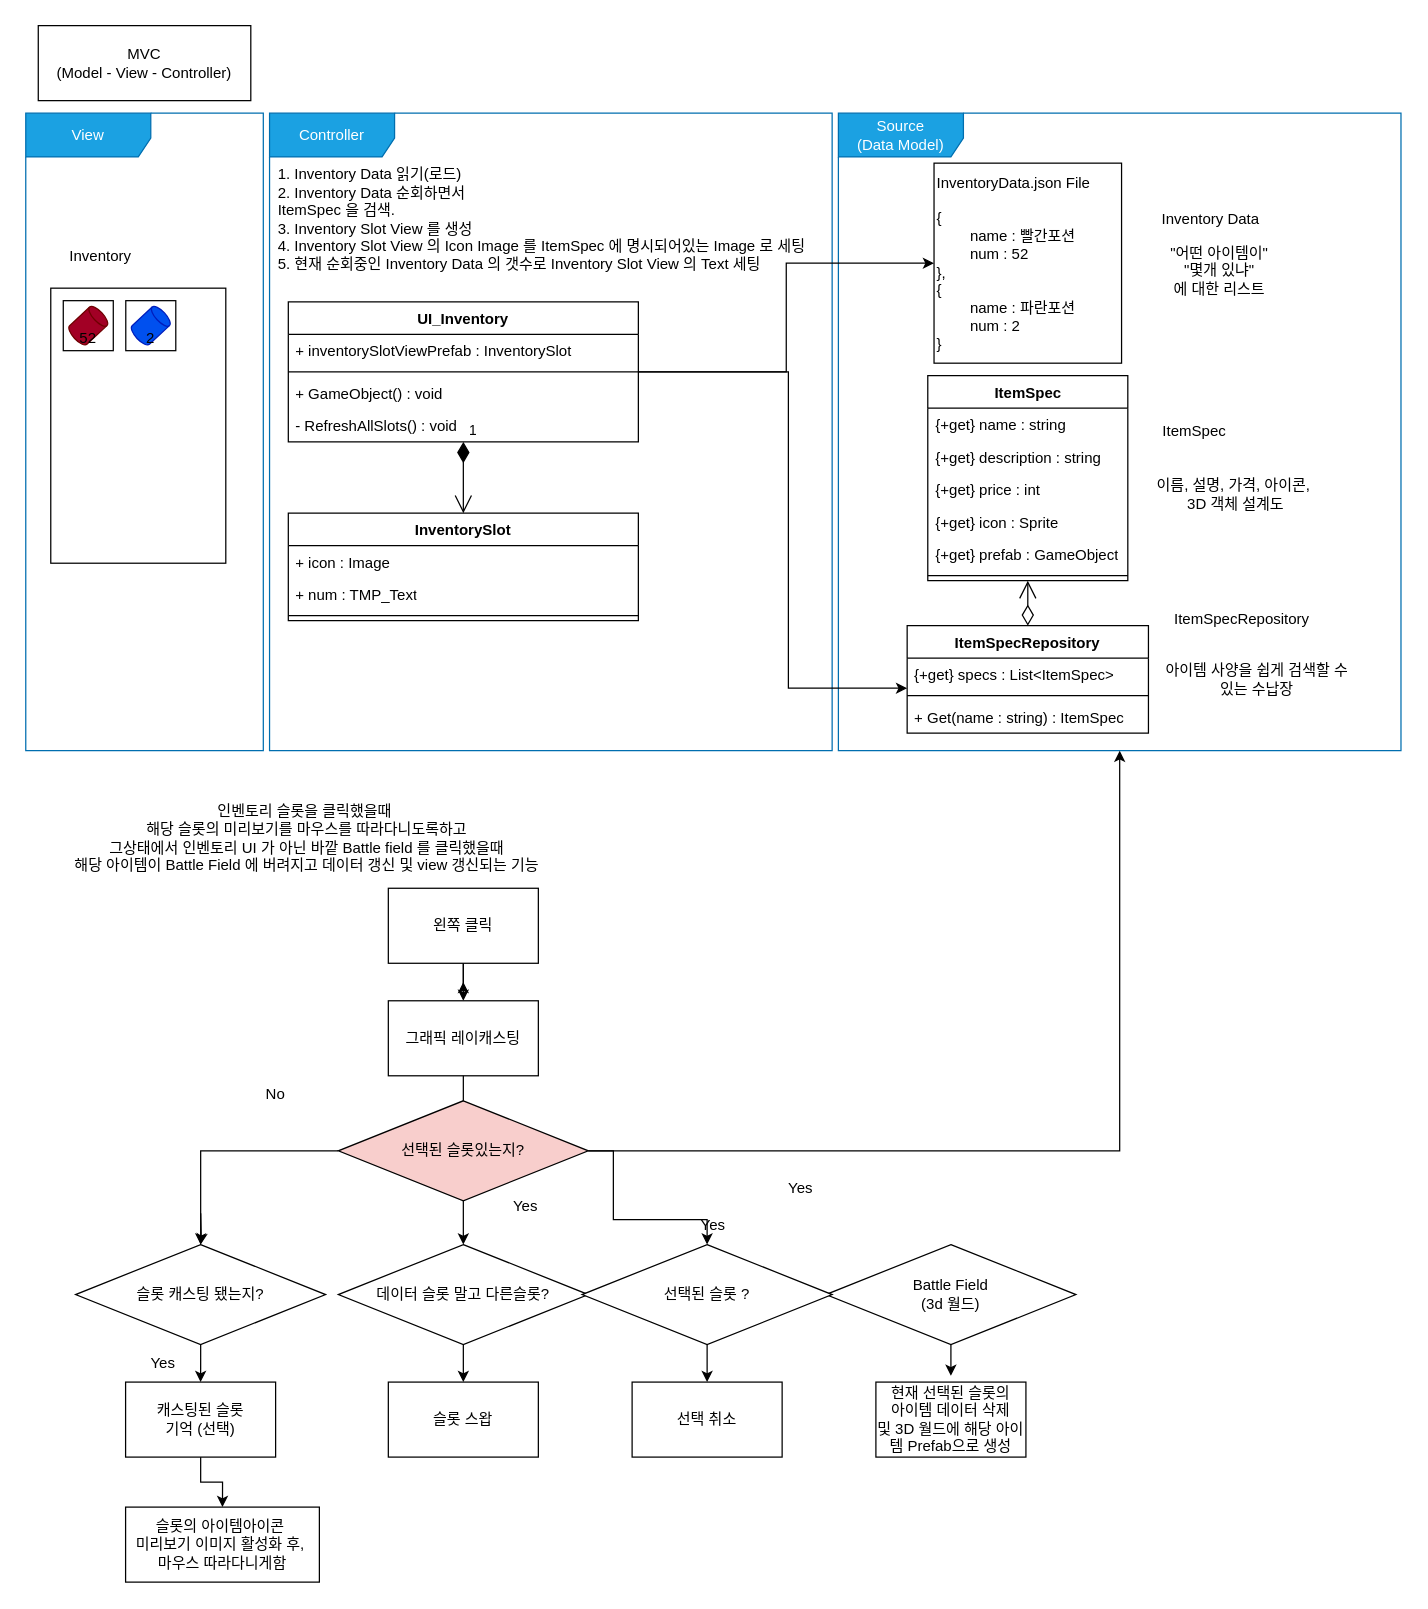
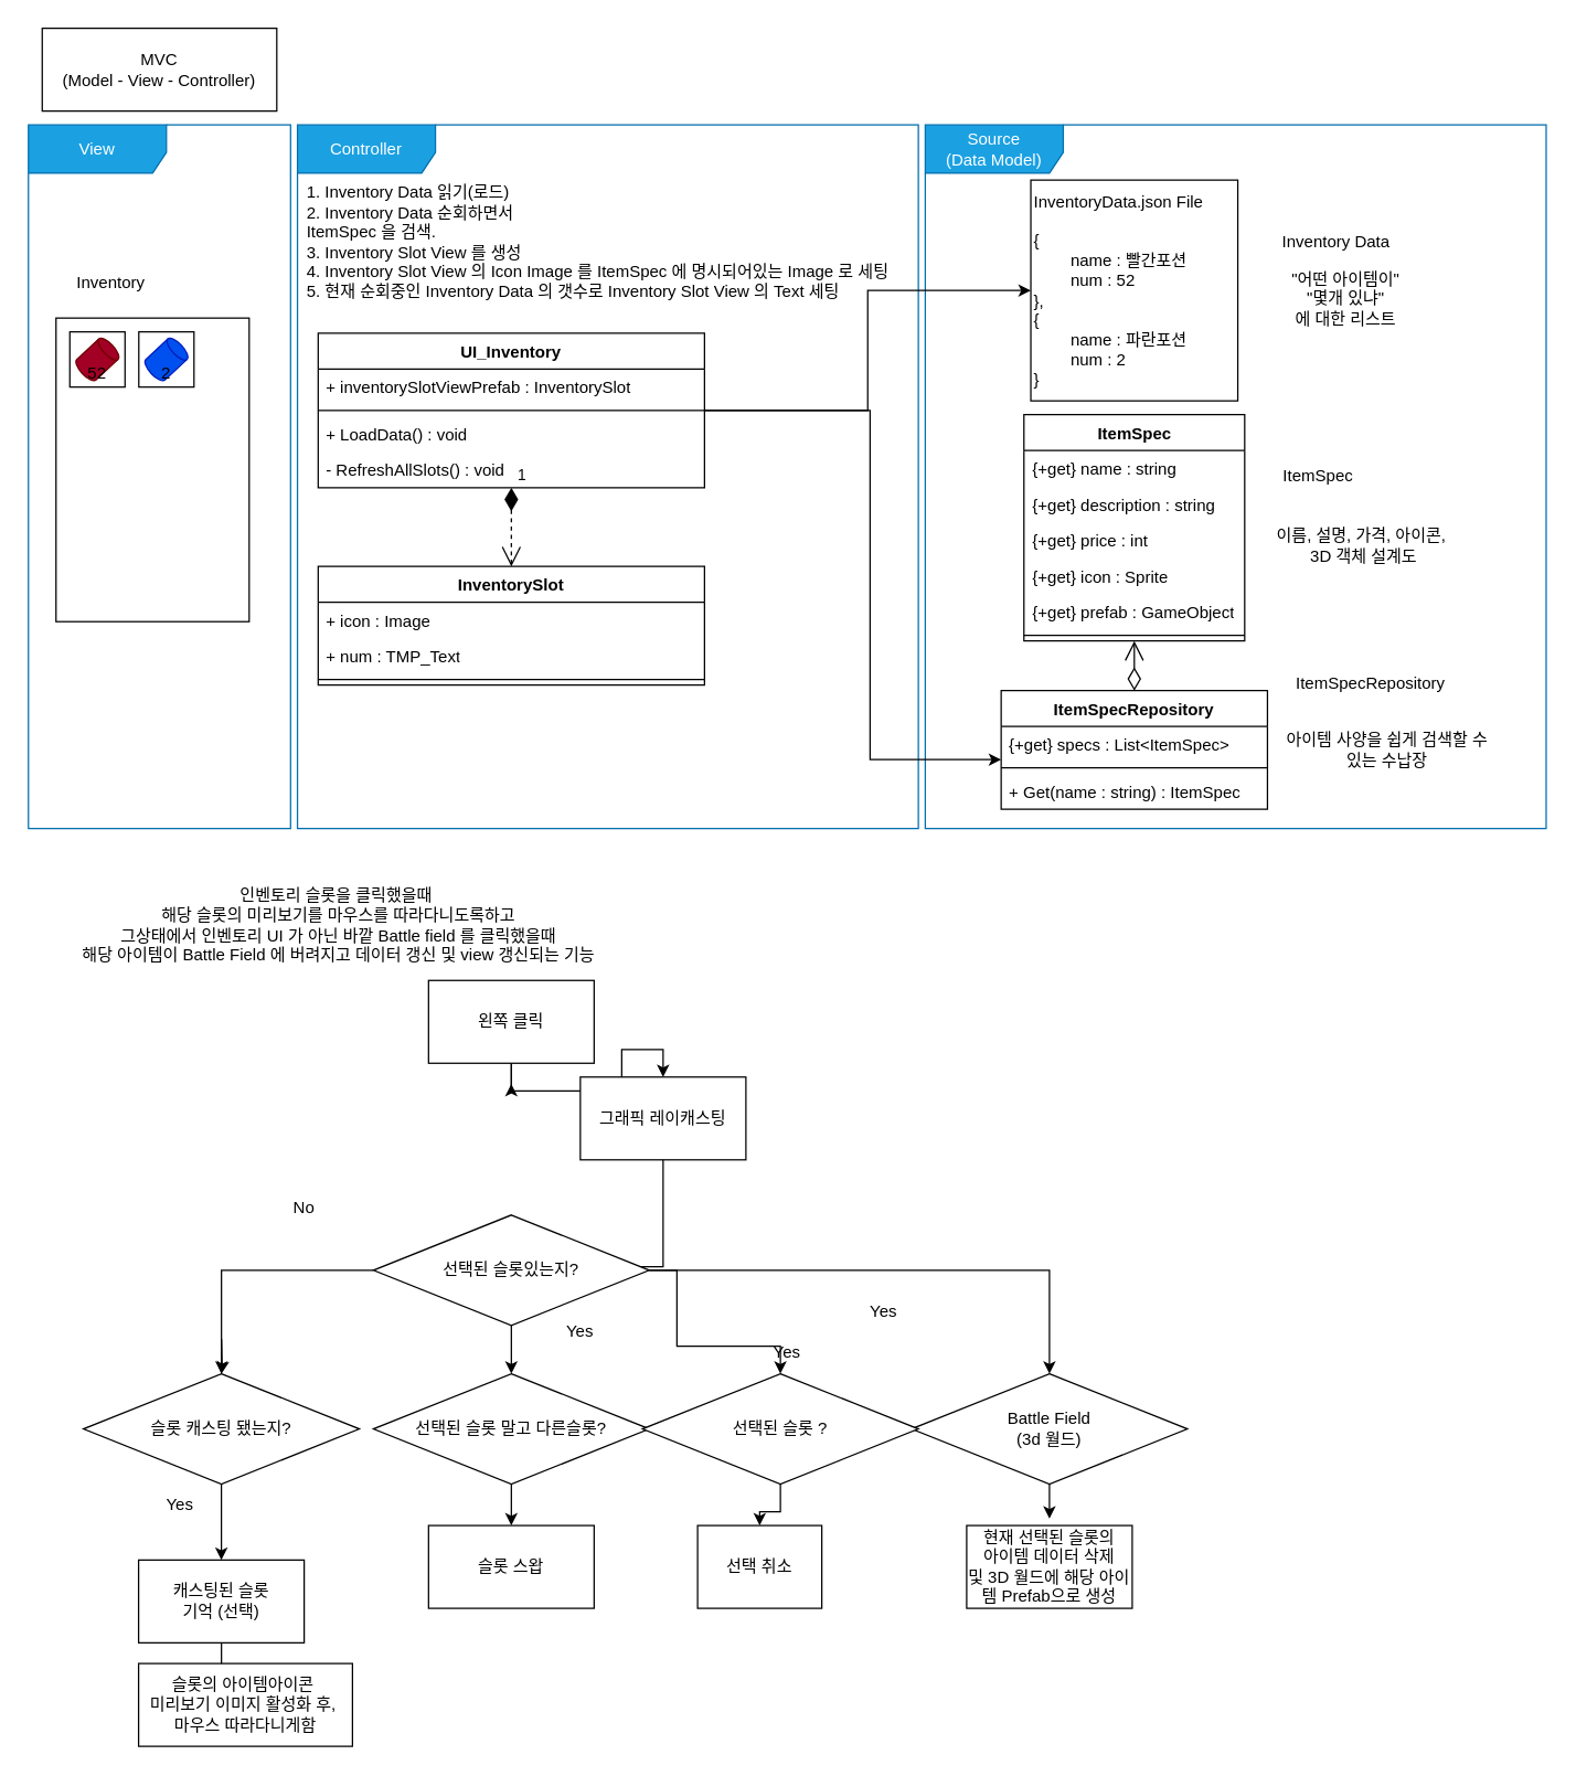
- <mxCell id="38" value="+ GameObject() : void" style="text;strokeColor=none;fillColor=none;align=left;verticalAlign=top;spacingLeft=4;spacingRight=4;overflow=hidden;rotatable=0;points=[[0,0.5],[1,0.5]];portConstraint=eastwest;whiteSpace=wrap;html=1;" vertex="1" parent="35"><mxGeometry y="60" width="280" height="26" as="geometry" /></mxCell>
+ <mxCell id="38" value="+ LoadData() : void" style="text;strokeColor=none;fillColor=none;align=left;verticalAlign=top;spacingLeft=4;spacingRight=4;overflow=hidden;rotatable=0;points=[[0,0.5],[1,0.5]];portConstraint=eastwest;whiteSpace=wrap;html=1;" vertex="1" parent="35"><mxGeometry y="60" width="280" height="26" as="geometry" /></mxCell>
- <mxCell id="45" value="1" style="endArrow=open;html=1;endSize=12;startArrow=diamondThin;startSize=14;startFill=1;edgeStyle=orthogonalEdgeStyle;align=left;verticalAlign=bottom;rounded=0;" edge="1" parent="1" source="35" target="41"><mxGeometry x="-1" y="3" relative="1" as="geometry"><mxPoint x="450" y="370" as="sourcePoint" /><mxPoint x="610" y="370" as="targetPoint" /></mxGeometry></mxCell>
+ <mxCell id="45" value="1" style="endArrow=open;html=1;endSize=12;startArrow=diamondThin;startSize=14;startFill=1;edgeStyle=orthogonalEdgeStyle;align=left;verticalAlign=bottom;rounded=0;dashed=1;" edge="1" parent="1" source="35" target="41"><mxGeometry x="-1" y="3" relative="1" as="geometry"><mxPoint x="450" y="370" as="sourcePoint" /><mxPoint x="610" y="370" as="targetPoint" /></mxGeometry></mxCell>
- <mxCell id="59" value="그래픽 레이캐스팅" style="rounded=0;whiteSpace=wrap;html=1;" vertex="1" parent="1"><mxGeometry x="310" y="800" width="120" height="60" as="geometry" /></mxCell>
+ <mxCell id="59" value="그래픽 레이캐스팅" style="rounded=0;whiteSpace=wrap;html=1;" vertex="1" parent="1"><mxGeometry x="420" y="780" width="120" height="60" as="geometry" /></mxCell>
- <mxCell id="72" style="edgeStyle=orthogonalEdgeStyle;rounded=0;orthogonalLoop=1;jettySize=auto;html=1;" edge="1" parent="1" source="73" target="31"><mxGeometry relative="1" as="geometry" /></mxCell>
+ <mxCell id="72" style="edgeStyle=orthogonalEdgeStyle;rounded=0;orthogonalLoop=1;jettySize=auto;html=1;" edge="1" parent="1" source="73" target="65"><mxGeometry relative="1" as="geometry" /></mxCell>
- <mxCell id="73" value="선택된 슬롯있는지?" style="rhombus;whiteSpace=wrap;html=1;fillColor=#f8cecc;" vertex="1" parent="1"><mxGeometry x="270" y="880" width="200" height="80" as="geometry" /></mxCell>
+ <mxCell id="73" value="선택된 슬롯있는지?" style="rhombus;whiteSpace=wrap;html=1;" vertex="1" parent="1"><mxGeometry x="270" y="880" width="200" height="80" as="geometry" /></mxCell>
- <mxCell id="61" value="데이터 슬롯 말고 다른슬롯?" style="rhombus;whiteSpace=wrap;html=1;" vertex="1" parent="1"><mxGeometry x="270" y="995" width="200" height="80" as="geometry" /></mxCell>
+ <mxCell id="61" value="선택된 슬롯 말고 다른슬롯?" style="rhombus;whiteSpace=wrap;html=1;" vertex="1" parent="1"><mxGeometry x="270" y="995" width="200" height="80" as="geometry" /></mxCell>
- <mxCell id="53" value="캐스팅된 슬롯&lt;div&gt;기억 (선택)&lt;/div&gt;" style="rounded=0;whiteSpace=wrap;html=1;" vertex="1" parent="1"><mxGeometry x="99.85" y="1105" width="120" height="60" as="geometry" /></mxCell>
+ <mxCell id="53" value="캐스팅된 슬롯&lt;div&gt;기억 (선택)&lt;/div&gt;" style="rounded=0;whiteSpace=wrap;html=1;" vertex="1" parent="1"><mxGeometry x="99.85" y="1130" width="120" height="60" as="geometry" /></mxCell>
- <mxCell id="69" value="선택 취소" style="rounded=0;whiteSpace=wrap;html=1;" vertex="1" parent="1"><mxGeometry x="505" y="1105" width="120" height="60" as="geometry" /></mxCell>
+ <mxCell id="69" value="선택 취소" style="rounded=0;whiteSpace=wrap;html=1;" vertex="1" parent="1"><mxGeometry x="505" y="1105" width="90" height="60" as="geometry" /></mxCell>
